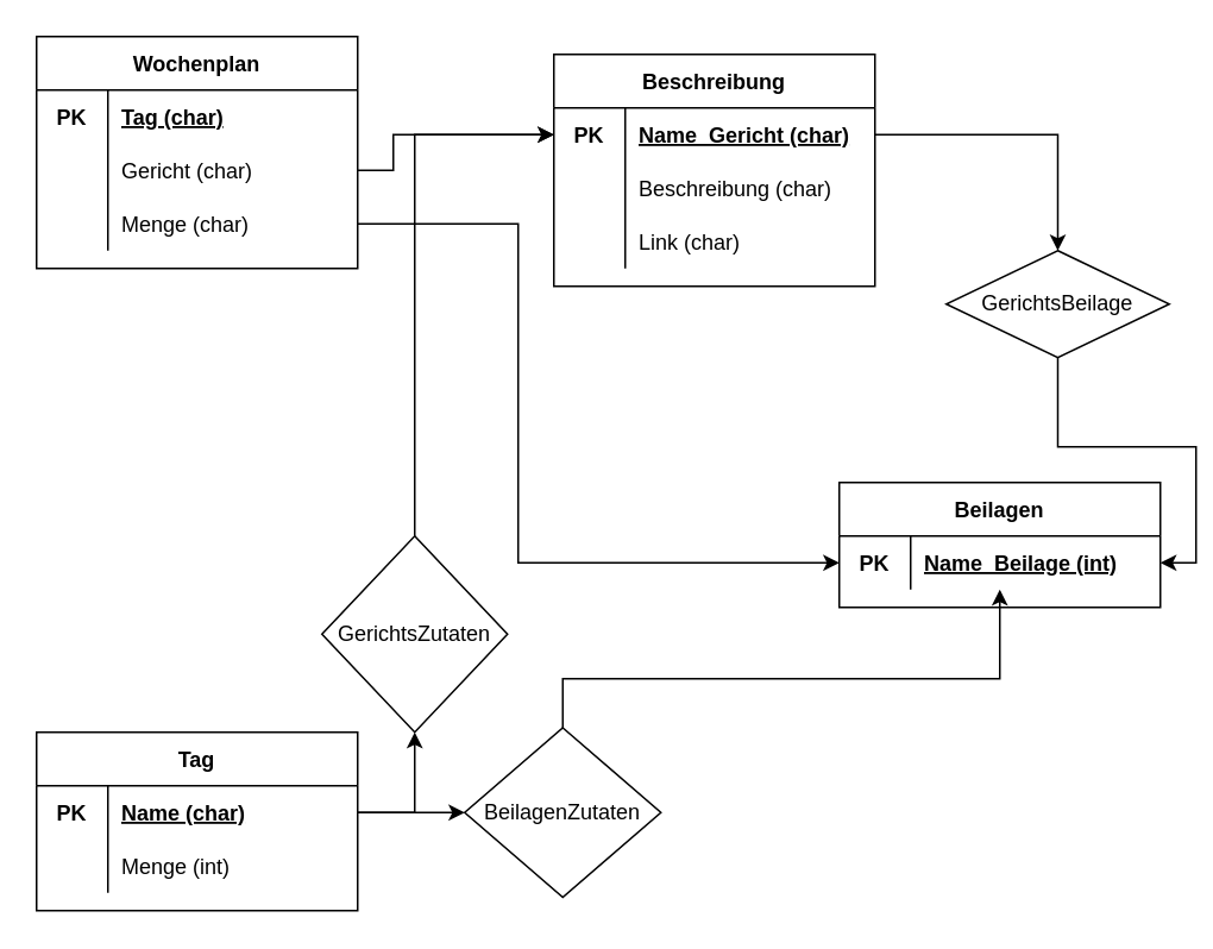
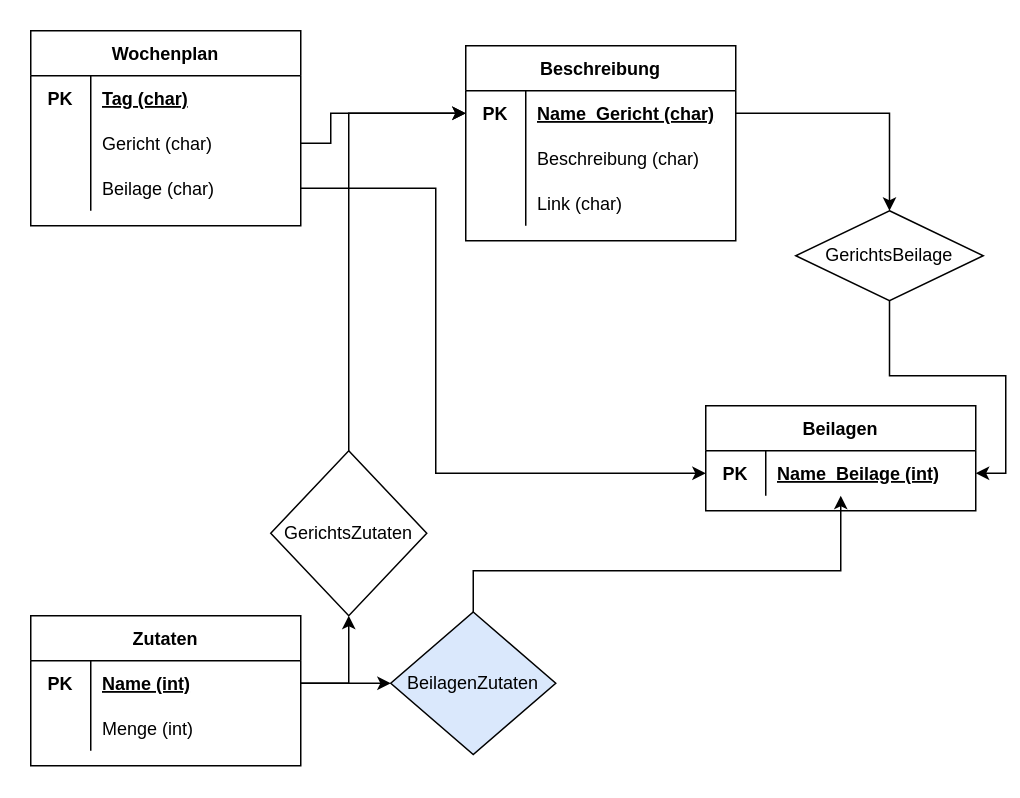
- <mxCell id="36" value="Menge (char)" style="shape=partialRectangle;connectable=0;fillColor=none;top=0;left=0;bottom=0;right=0;align=left;spacingLeft=6;overflow=hidden;" parent="34" vertex="1"><mxGeometry x="40" width="140" height="30" as="geometry"><mxRectangle width="140" height="30" as="alternateBounds" /></mxGeometry></mxCell>
+ <mxCell id="36" value="Beilage (char)" style="shape=partialRectangle;connectable=0;fillColor=none;top=0;left=0;bottom=0;right=0;align=left;spacingLeft=6;overflow=hidden;" parent="34" vertex="1"><mxGeometry x="40" width="140" height="30" as="geometry"><mxRectangle width="140" height="30" as="alternateBounds" /></mxGeometry></mxCell>
- <mxCell id="20" value="Tag" style="shape=table;startSize=30;container=1;collapsible=1;childLayout=tableLayout;fixedRows=1;rowLines=0;fontStyle=1;align=center;resizeLast=1;" parent="1" vertex="1"><mxGeometry x="20" y="410" width="180" height="100" as="geometry" /></mxCell>
+ <mxCell id="20" value="Zutaten" style="shape=table;startSize=30;container=1;collapsible=1;childLayout=tableLayout;fixedRows=1;rowLines=0;fontStyle=1;align=center;resizeLast=1;" parent="1" vertex="1"><mxGeometry x="20" y="410" width="180" height="100" as="geometry" /></mxCell>
- <mxCell id="39" value="&lt;span style=&quot;font-weight: normal&quot;&gt;BeilagenZutaten&lt;/span&gt;" style="rhombus;whiteSpace=wrap;html=1;startSize=30;fontStyle=1;" parent="1" vertex="1"><mxGeometry x="260" y="407.5" width="110" height="95" as="geometry" /></mxCell>
+ <mxCell id="39" value="&lt;span style=&quot;font-weight: normal&quot;&gt;BeilagenZutaten&lt;/span&gt;" style="rhombus;whiteSpace=wrap;html=1;startSize=30;fontStyle=1;fillColor=#dae8fc;" parent="1" vertex="1"><mxGeometry x="260" y="407.5" width="110" height="95" as="geometry" /></mxCell>
- <mxCell id="23" value="Name (char)" style="shape=partialRectangle;connectable=0;fillColor=none;top=0;left=0;bottom=0;right=0;align=left;spacingLeft=6;fontStyle=5;overflow=hidden;" parent="21" vertex="1"><mxGeometry x="40" width="140" height="30" as="geometry"><mxRectangle width="140" height="30" as="alternateBounds" /></mxGeometry></mxCell>
+ <mxCell id="23" value="Name (int)" style="shape=partialRectangle;connectable=0;fillColor=none;top=0;left=0;bottom=0;right=0;align=left;spacingLeft=6;fontStyle=5;overflow=hidden;" parent="21" vertex="1"><mxGeometry x="40" width="140" height="30" as="geometry"><mxRectangle width="140" height="30" as="alternateBounds" /></mxGeometry></mxCell>
